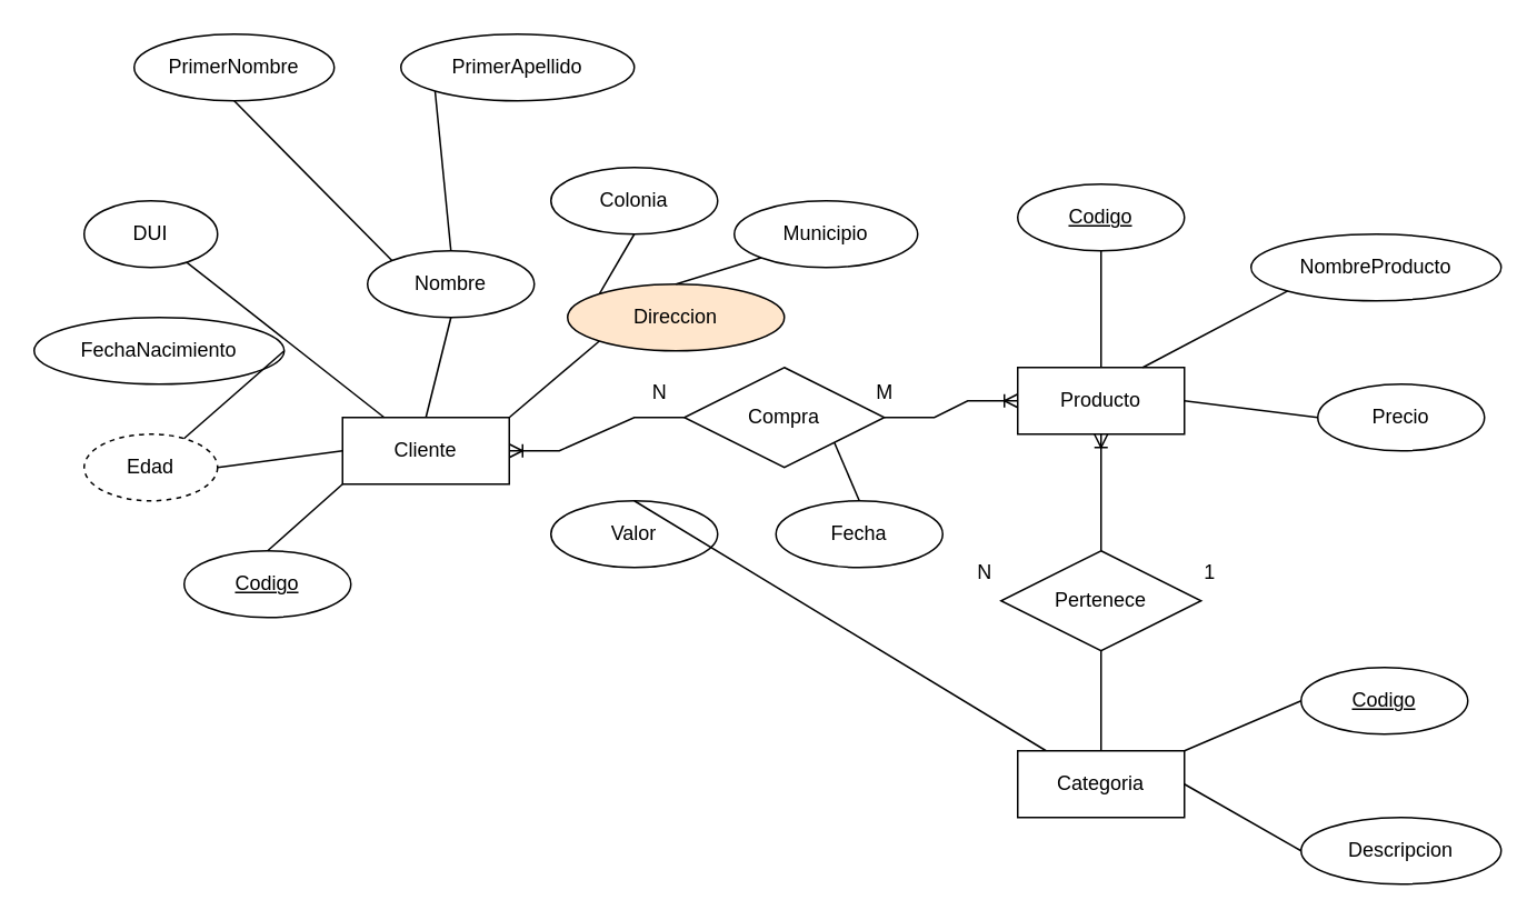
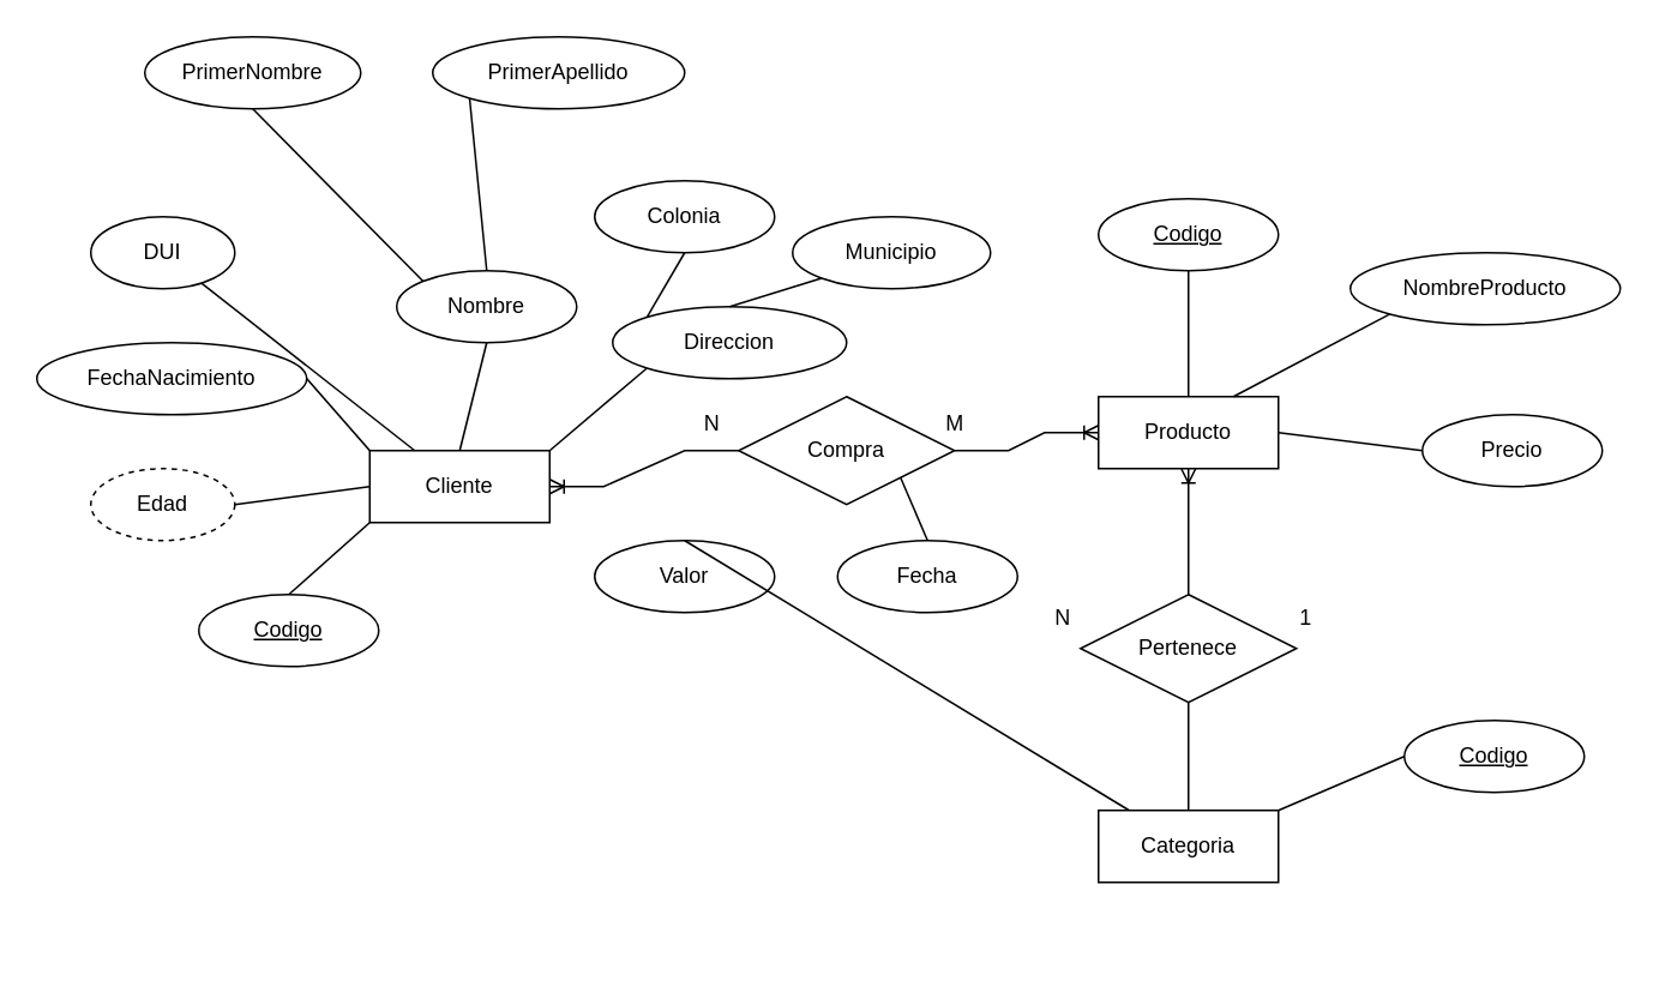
- <mxCell id="29" value="Direccion" style="ellipse;whiteSpace=wrap;html=1;align=center;fillColor=#ffe6cc;" vertex="1" parent="1"><mxGeometry x="340" y="170" width="130" height="40" as="geometry" /></mxCell>
+ <mxCell id="29" value="Direccion" style="ellipse;whiteSpace=wrap;html=1;align=center;" vertex="1" parent="1"><mxGeometry x="340" y="170" width="130" height="40" as="geometry" /></mxCell>
- <mxCell id="14" value="" style="endArrow=none;html=1;rounded=0;exitX=1;exitY=0.5;exitDx=0;exitDy=0;" edge="1" parent="1" source="7" target="8"><mxGeometry relative="1" as="geometry"><mxPoint x="190" y="250" as="sourcePoint" /><mxPoint x="350" y="250" as="targetPoint" /></mxGeometry></mxCell>
+ <mxCell id="14" value="" style="endArrow=none;html=1;rounded=0;exitX=1;exitY=0.5;exitDx=0;exitDy=0;entryX=0;entryY=0;entryDx=0;entryDy=0;" edge="1" parent="1" source="7" target="4"><mxGeometry relative="1" as="geometry"><mxPoint x="190" y="250" as="sourcePoint" /><mxPoint x="350" y="250" as="targetPoint" /></mxGeometry></mxCell>
- <mxCell id="48" value="" style="endArrow=none;html=1;rounded=0;exitX=1;exitY=0.5;exitDx=0;exitDy=0;entryX=0;entryY=0.5;entryDx=0;entryDy=0;" edge="1" parent="1" source="43" target="46"><mxGeometry relative="1" as="geometry"><mxPoint x="790" y="500" as="sourcePoint" /><mxPoint x="950" y="500" as="targetPoint" /></mxGeometry></mxCell>
- <mxCell id="46" value="Descripcion" style="ellipse;whiteSpace=wrap;html=1;align=center;" vertex="1" parent="1"><mxGeometry x="780" y="490" width="120" height="40" as="geometry" /></mxCell>
